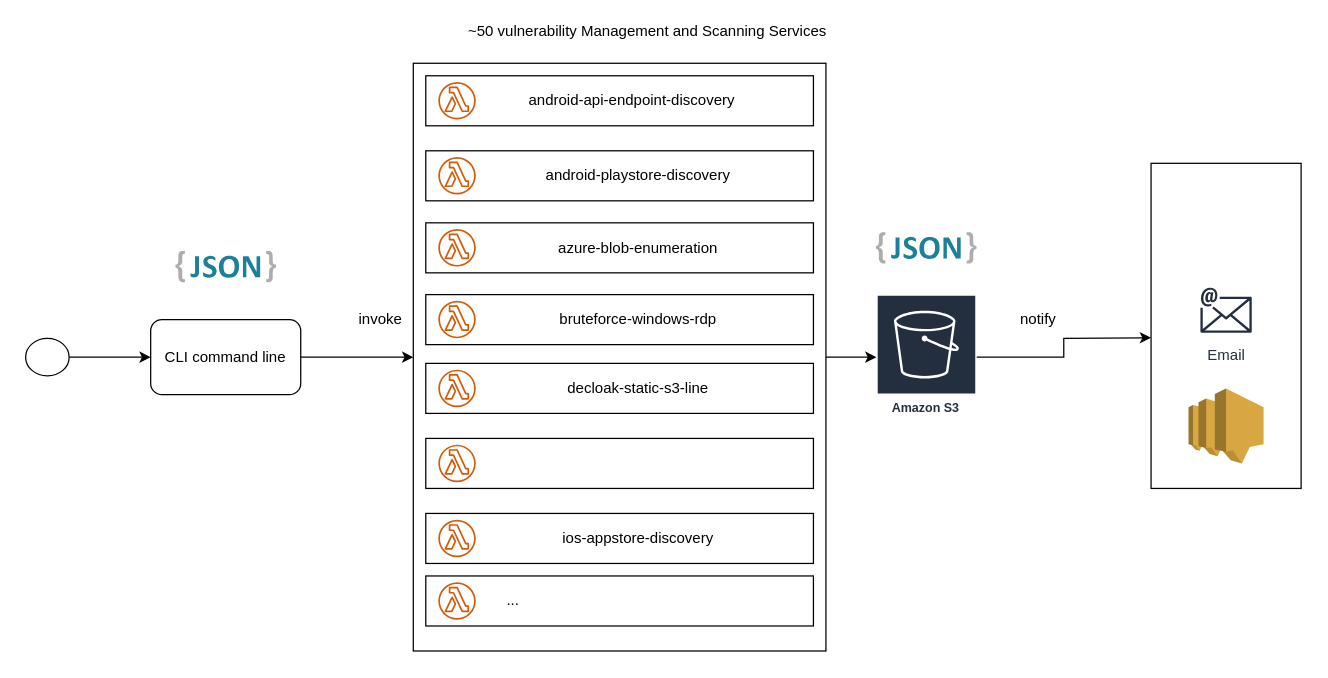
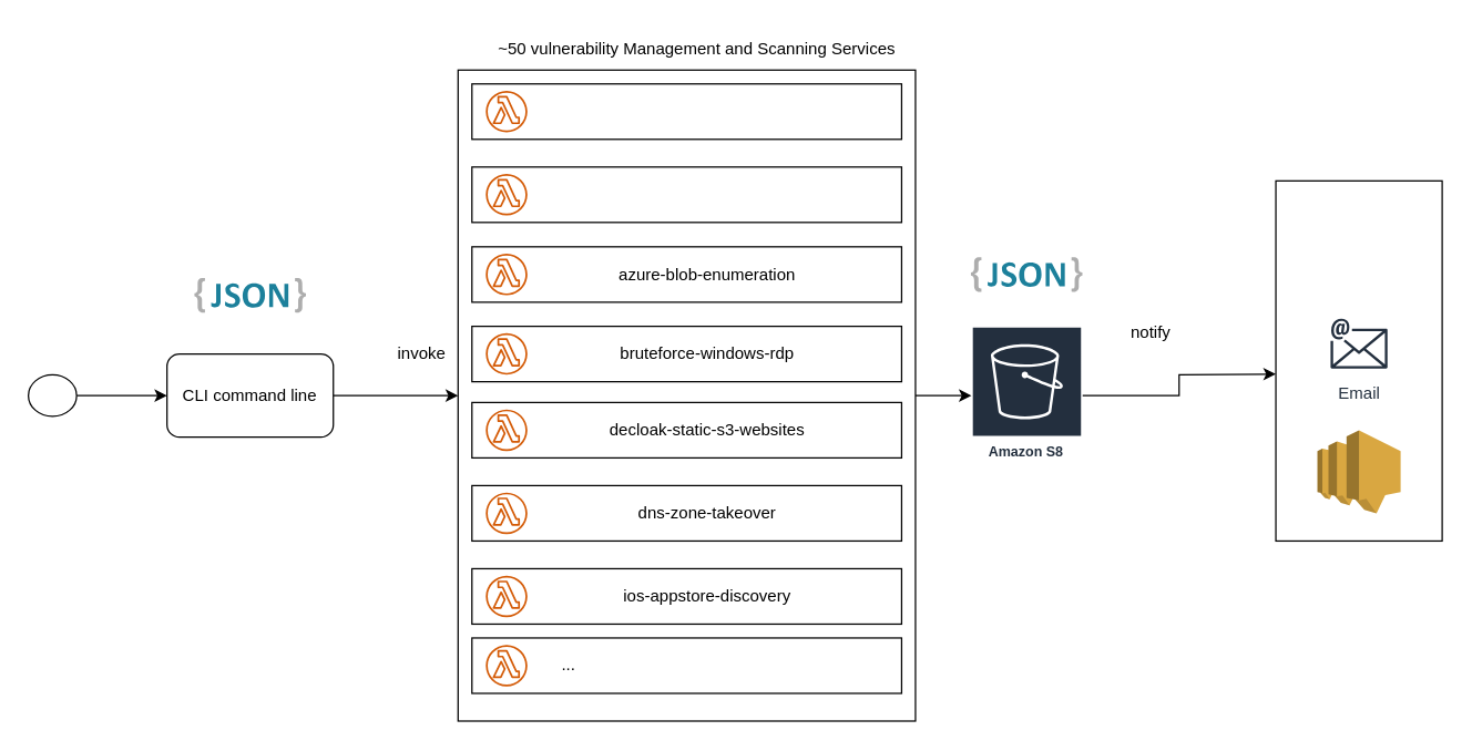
- <mxCell id="18" value="~50 vulnerability Management and Scanning Services" style="text;html=1;strokeColor=none;fillColor=none;align=center;verticalAlign=middle;whiteSpace=wrap;rounded=0;" vertex="1" parent="1"><mxGeometry x="370" y="10" width="295" height="30" as="geometry" /></mxCell>
+ <mxCell id="18" value="~50 vulnerability Management and Scanning Services" style="text;html=1;strokeColor=none;fillColor=none;align=center;verticalAlign=middle;whiteSpace=wrap;rounded=0;" vertex="1" parent="1"><mxGeometry x="355" y="20" width="295" height="30" as="geometry" /></mxCell>
- <mxCell id="21" value="android-api-endpoint-discovery" style="text;html=1;strokeColor=none;fillColor=none;align=center;verticalAlign=middle;whiteSpace=wrap;rounded=0;" vertex="1" parent="1"><mxGeometry x="380" y="65" width="250" height="30" as="geometry" /></mxCell>
- <mxCell id="24" value="android-playstore-discovery" style="text;html=1;strokeColor=none;fillColor=none;align=center;verticalAlign=middle;whiteSpace=wrap;rounded=0;" vertex="1" parent="1"><mxGeometry x="380" y="125" width="260" height="30" as="geometry" /></mxCell>
- <mxCell id="12" value="notify" style="text;html=1;strokeColor=none;fillColor=none;align=center;verticalAlign=middle;whiteSpace=wrap;rounded=0;" vertex="1" parent="1"><mxGeometry x="800" y="240" width="60" height="30" as="geometry" /></mxCell>
+ <mxCell id="12" value="notify" style="text;html=1;strokeColor=none;fillColor=none;align=center;verticalAlign=middle;whiteSpace=wrap;rounded=0;" vertex="1" parent="1"><mxGeometry x="800" y="225" width="60" height="30" as="geometry" /></mxCell>
- <mxCell id="33" value="decloak-static-s3-line" style="text;html=1;strokeColor=none;fillColor=none;align=center;verticalAlign=middle;whiteSpace=wrap;rounded=0;" vertex="1" parent="1"><mxGeometry x="380" y="295" width="260" height="30" as="geometry" /></mxCell>
+ <mxCell id="33" value="decloak-static-s3-websites" style="text;html=1;strokeColor=none;fillColor=none;align=center;verticalAlign=middle;whiteSpace=wrap;rounded=0;" vertex="1" parent="1"><mxGeometry x="380" y="295" width="260" height="30" as="geometry" /></mxCell>
- <mxCell id="3" value="Amazon S3" style="sketch=0;outlineConnect=0;fontColor=#232F3E;gradientColor=none;strokeColor=#ffffff;fillColor=#232F3E;dashed=0;verticalLabelPosition=middle;verticalAlign=bottom;align=center;html=1;whiteSpace=wrap;fontSize=10;fontStyle=1;spacing=3;shape=mxgraph.aws4.productIcon;prIcon=mxgraph.aws4.s3;" vertex="1" parent="1"><mxGeometry x="700.4" y="235" width="80" height="100" as="geometry" /></mxCell>
+ <mxCell id="3" value="Amazon S8" style="sketch=0;outlineConnect=0;fontColor=#232F3E;gradientColor=none;strokeColor=#ffffff;fillColor=#232F3E;dashed=0;verticalLabelPosition=middle;verticalAlign=bottom;align=center;html=1;whiteSpace=wrap;fontSize=10;fontStyle=1;spacing=3;shape=mxgraph.aws4.productIcon;prIcon=mxgraph.aws4.s3;" vertex="1" parent="1"><mxGeometry x="700.4" y="235" width="80" height="100" as="geometry" /></mxCell>
+ <mxCell id="36" value="dns-zone-takeover" style="text;html=1;strokeColor=none;fillColor=none;align=center;verticalAlign=middle;whiteSpace=wrap;rounded=0;" vertex="1" parent="1"><mxGeometry x="380" y="355" width="260" height="30" as="geometry" /></mxCell>
